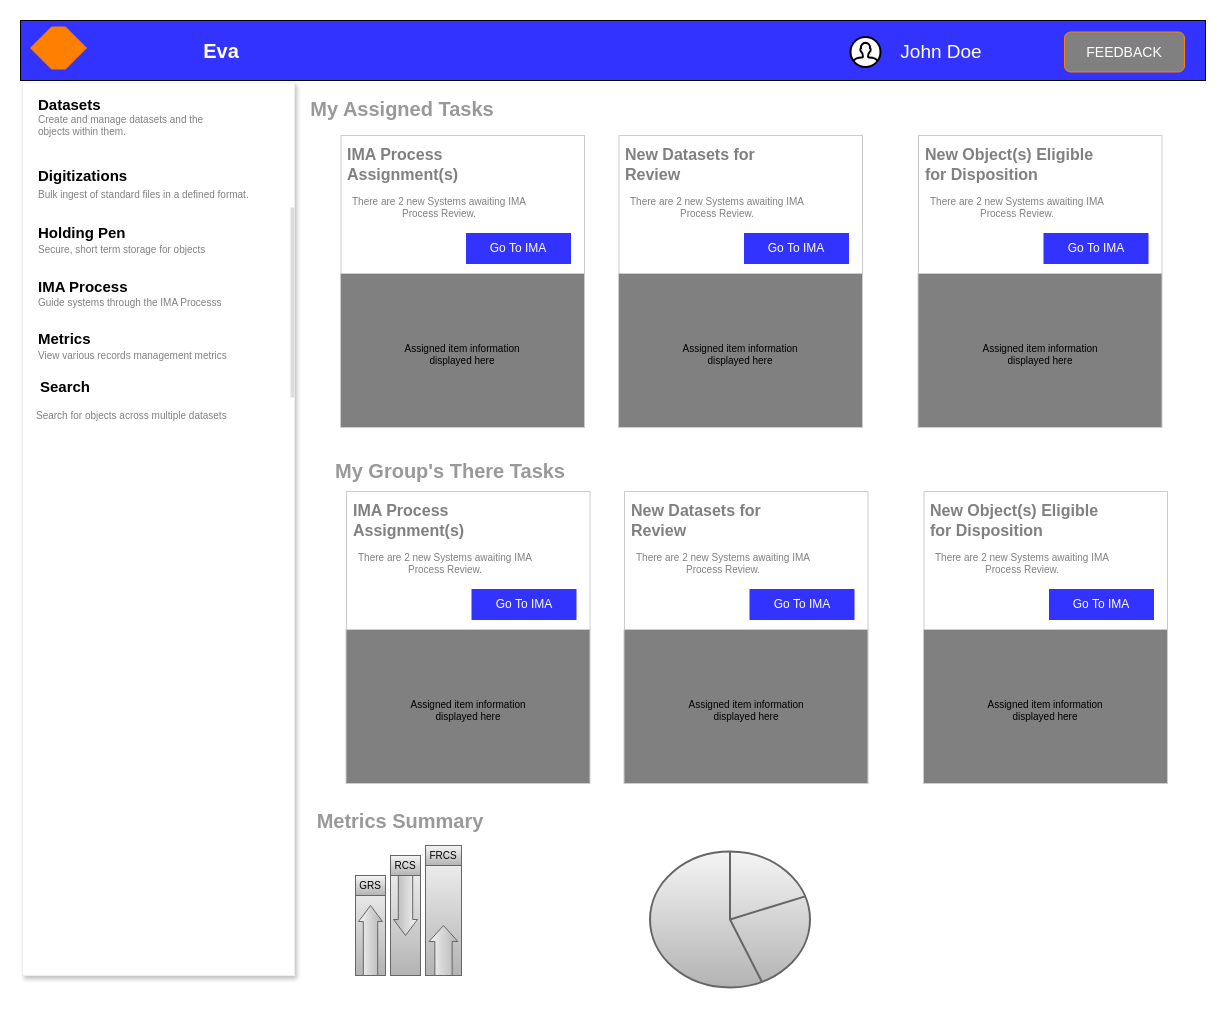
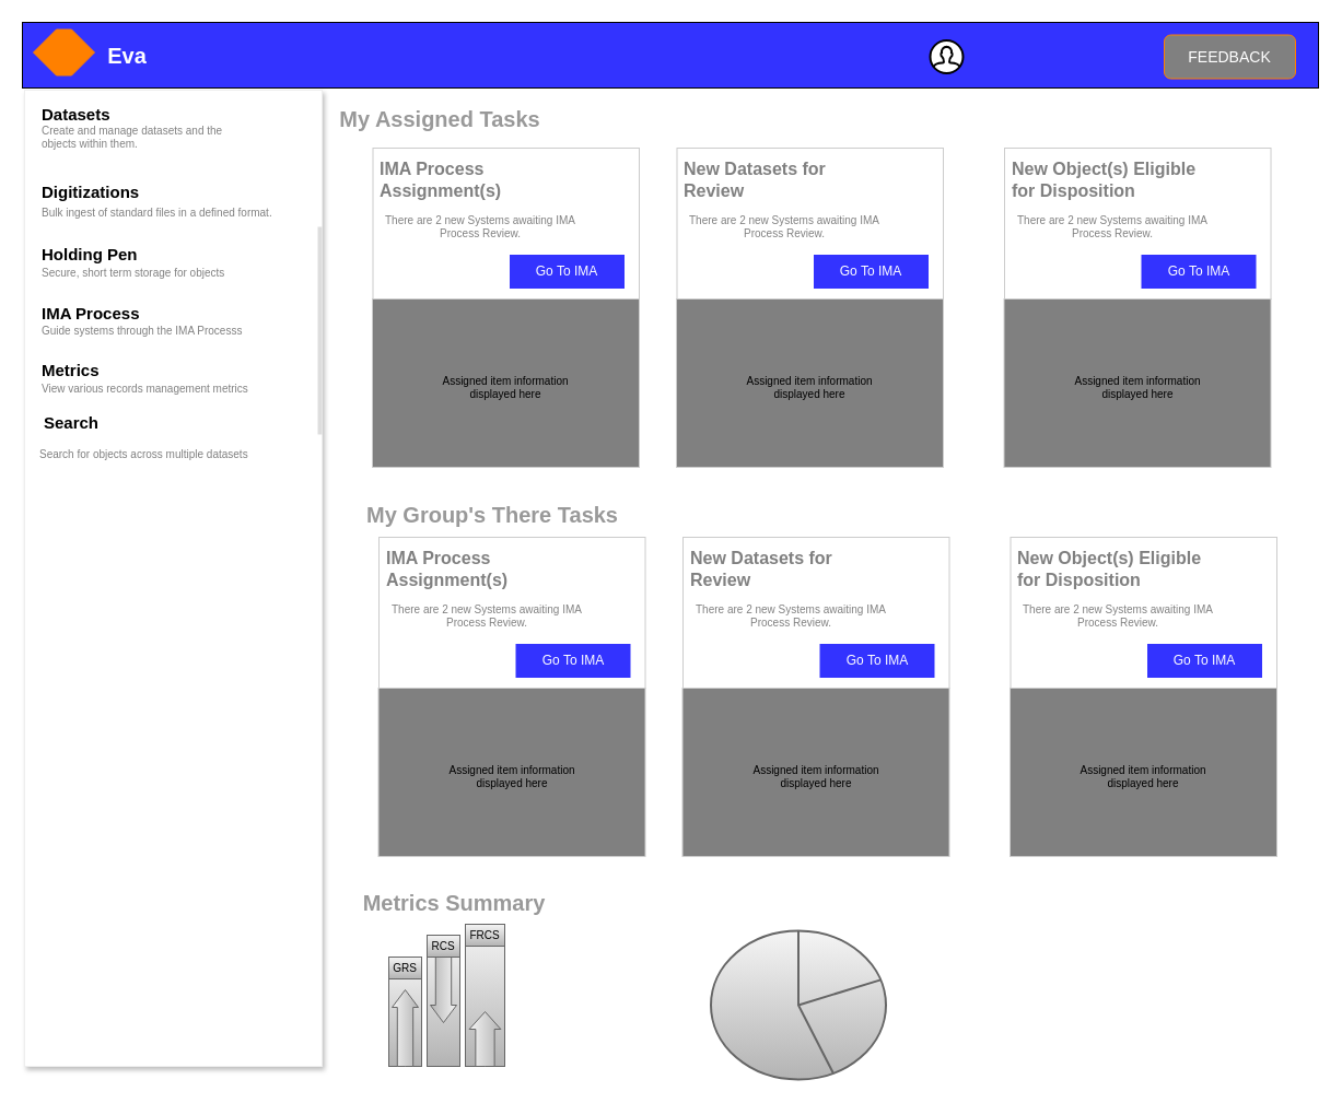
- <mxCell id="54" value="Eva" style="text;html=1;strokeColor=none;fillColor=none;align=center;verticalAlign=middle;whiteSpace=wrap;rounded=0;shadow=0;sketch=0;fontSize=20;fontColor=#FFFFFF;fontStyle=1" parent="1" vertex="1"><mxGeometry x="201" y="40" width="40" height="20" as="geometry" /></mxCell>
+ <mxCell id="54" value="Eva" style="text;html=1;strokeColor=none;fillColor=none;align=center;verticalAlign=middle;whiteSpace=wrap;rounded=0;shadow=0;sketch=0;fontSize=20;fontColor=#FFFFFF;fontStyle=1" parent="1" vertex="1"><mxGeometry x="96" y="40" width="40" height="20" as="geometry" /></mxCell>
- <mxCell id="56" value="John Doe" style="text;html=1;strokeColor=none;fillColor=none;align=center;verticalAlign=middle;whiteSpace=wrap;rounded=0;shadow=0;sketch=0;fontSize=19;fontColor=#FFFFFF;" parent="1" vertex="1"><mxGeometry x="893.5" y="41.5" width="94" height="20" as="geometry" /></mxCell>
- <mxCell id="22" value="Metrics Summary" style="text;html=1;strokeColor=none;fillColor=none;align=center;verticalAlign=middle;whiteSpace=wrap;rounded=0;fontStyle=1;fontColor=#999999;fontSize=20;" parent="1" vertex="1"><mxGeometry x="310" y="810" width="180" height="20" as="geometry" /></mxCell>
+ <mxCell id="22" value="Metrics Summary" style="text;html=1;strokeColor=none;fillColor=none;align=center;verticalAlign=middle;whiteSpace=wrap;rounded=0;fontStyle=1;fontColor=#999999;fontSize=20;" parent="1" vertex="1"><mxGeometry x="325" y="815" width="180" height="20" as="geometry" /></mxCell>
